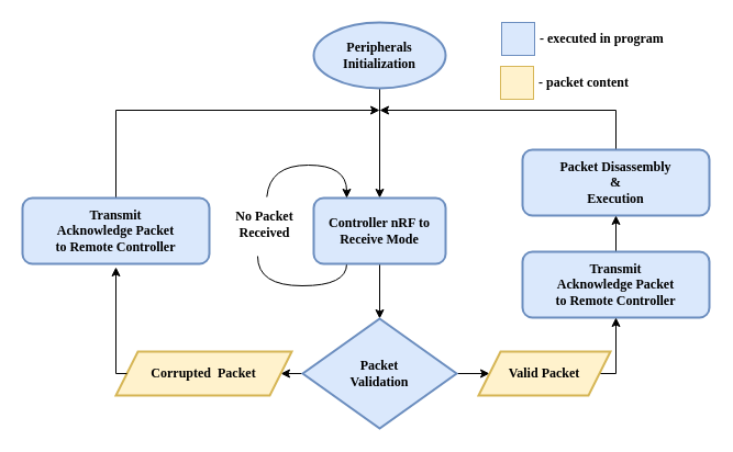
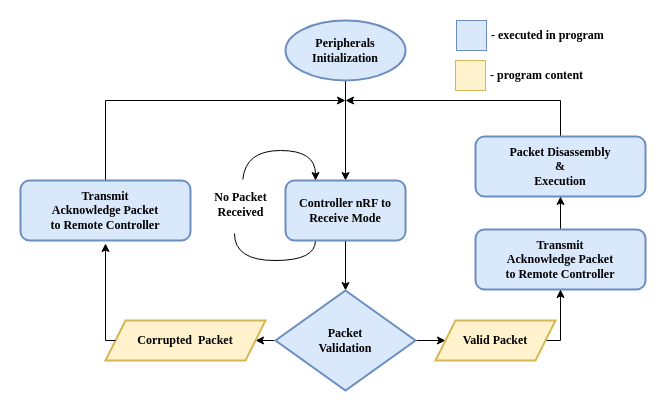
- <mxCell id="25" value="&lt;div align=&quot;left&quot;&gt;&lt;font face=&quot;Verdana&quot;&gt;&lt;b&gt;&amp;nbsp;- packet content&lt;br&gt;&lt;/b&gt;&lt;/font&gt;&lt;/div&gt;" style="text;html=1;align=left;verticalAlign=middle;resizable=0;points=[];autosize=1;strokeColor=none;fillColor=none;" vertex="1" parent="23"><mxGeometry x="30" width="140" height="30" as="geometry" /></mxCell>
+ <mxCell id="25" value="&lt;div align=&quot;left&quot;&gt;&lt;font face=&quot;Verdana&quot;&gt;&lt;b&gt;&amp;nbsp;- program content&lt;br&gt;&lt;/b&gt;&lt;/font&gt;&lt;/div&gt;" style="text;html=1;align=left;verticalAlign=middle;resizable=0;points=[];autosize=1;strokeColor=none;fillColor=none;" vertex="1" parent="23"><mxGeometry x="30" width="140" height="30" as="geometry" /></mxCell>
